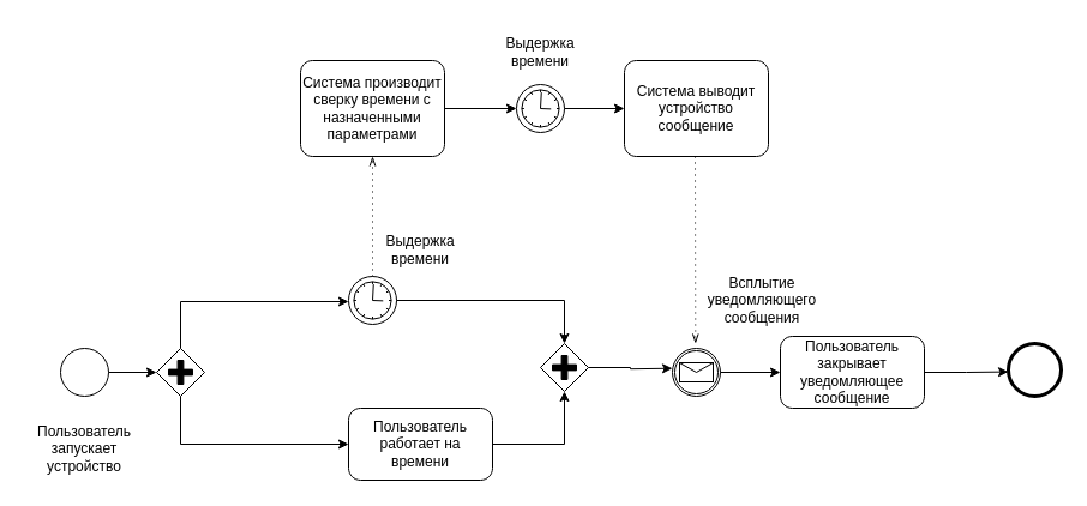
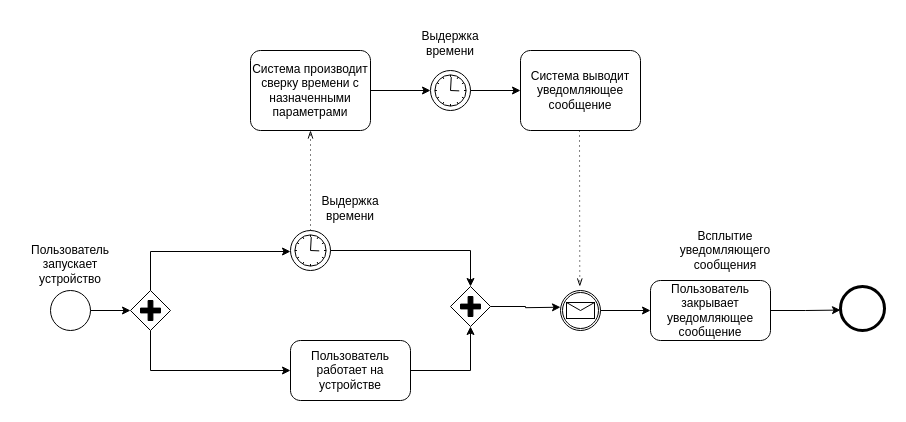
- <mxCell id="24" value="Система выводит устройство сообщение" style="points=[[0.25,0,0],[0.5,0,0],[0.75,0,0],[1,0.25,0],[1,0.5,0],[1,0.75,0],[0.75,1,0],[0.5,1,0],[0.25,1,0],[0,0.75,0],[0,0.5,0],[0,0.25,0]];shape=mxgraph.bpmn.task;whiteSpace=wrap;rectStyle=rounded;size=10;html=1;container=1;expand=0;collapsible=0;taskMarker=abstract;" vertex="1" parent="1"><mxGeometry x="520" y="50" width="120" height="80" as="geometry" /></mxCell>
+ <mxCell id="24" value="Система выводит уведомляющее сообщение" style="points=[[0.25,0,0],[0.5,0,0],[0.75,0,0],[1,0.25,0],[1,0.5,0],[1,0.75,0],[0.75,1,0],[0.5,1,0],[0.25,1,0],[0,0.75,0],[0,0.5,0],[0,0.25,0]];shape=mxgraph.bpmn.task;whiteSpace=wrap;rectStyle=rounded;size=10;html=1;container=1;expand=0;collapsible=0;taskMarker=abstract;" vertex="1" parent="1"><mxGeometry x="520" y="50" width="120" height="80" as="geometry" /></mxCell>
- <mxCell id="20" value="&lt;div&gt;Всплытие уведомляющего сообщения&lt;/div&gt;" style="text;html=1;align=center;verticalAlign=middle;whiteSpace=wrap;rounded=0;" vertex="1" parent="1"><mxGeometry x="590" y="227.5" width="90" height="45" as="geometry" /></mxCell>
+ <mxCell id="20" value="&lt;div&gt;Всплытие уведомляющего сообщения&lt;/div&gt;" style="text;html=1;align=center;verticalAlign=middle;whiteSpace=wrap;rounded=0;" vertex="1" parent="1"><mxGeometry x="680" y="227.5" width="90" height="45" as="geometry" /></mxCell>
- <mxCell id="8" value="Пользователь работает на времени" style="points=[[0.25,0,0],[0.5,0,0],[0.75,0,0],[1,0.25,0],[1,0.5,0],[1,0.75,0],[0.75,1,0],[0.5,1,0],[0.25,1,0],[0,0.75,0],[0,0.5,0],[0,0.25,0]];shape=mxgraph.bpmn.task;whiteSpace=wrap;rectStyle=rounded;size=10;html=1;container=1;expand=0;collapsible=0;taskMarker=abstract;" vertex="1" parent="1"><mxGeometry x="290" y="340" width="120" height="60" as="geometry" /></mxCell>
+ <mxCell id="8" value="Пользователь работает на устройстве" style="points=[[0.25,0,0],[0.5,0,0],[0.75,0,0],[1,0.25,0],[1,0.5,0],[1,0.75,0],[0.75,1,0],[0.5,1,0],[0.25,1,0],[0,0.75,0],[0,0.5,0],[0,0.25,0]];shape=mxgraph.bpmn.task;whiteSpace=wrap;rectStyle=rounded;size=10;html=1;container=1;expand=0;collapsible=0;taskMarker=abstract;" vertex="1" parent="1"><mxGeometry x="290" y="340" width="120" height="60" as="geometry" /></mxCell>
- <mxCell id="9" value="&lt;div&gt;Пользователь запускает устройство&lt;/div&gt;" style="text;html=1;align=center;verticalAlign=middle;whiteSpace=wrap;rounded=0;" vertex="1" parent="1"><mxGeometry x="20" y="351" width="100" height="45" as="geometry" /></mxCell>
+ <mxCell id="9" value="&lt;div&gt;Пользователь запускает устройство&lt;/div&gt;" style="text;html=1;align=center;verticalAlign=middle;whiteSpace=wrap;rounded=0;" vertex="1" parent="1"><mxGeometry x="20" y="241" width="100" height="45" as="geometry" /></mxCell>
